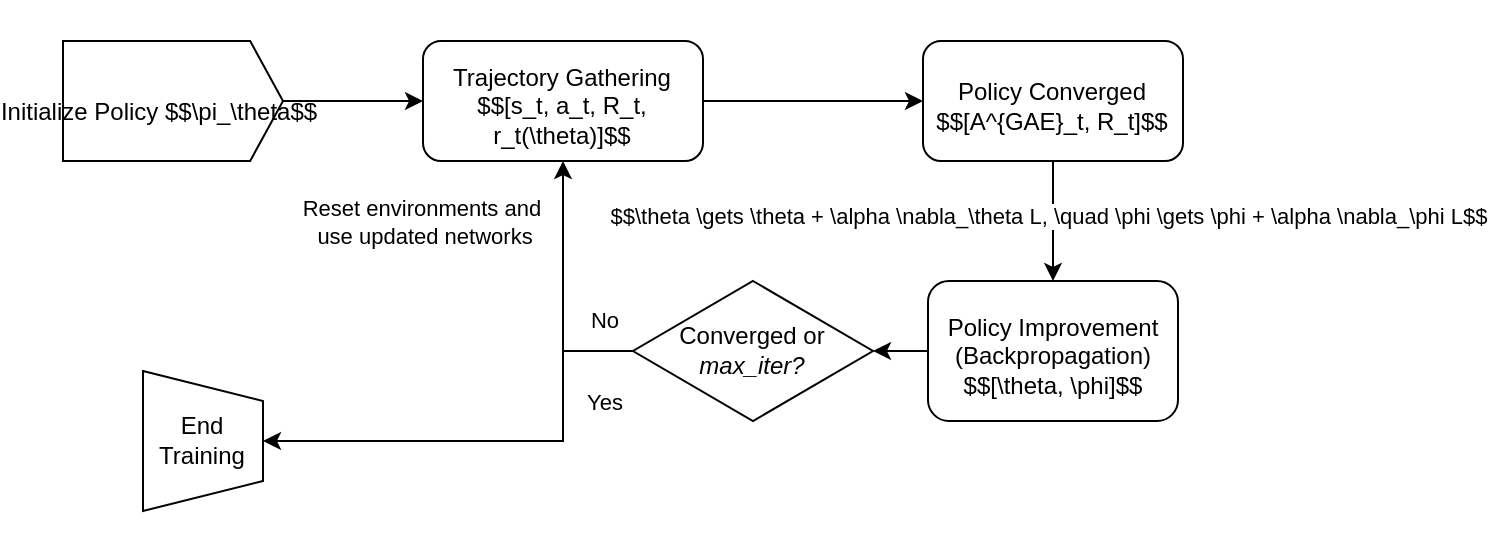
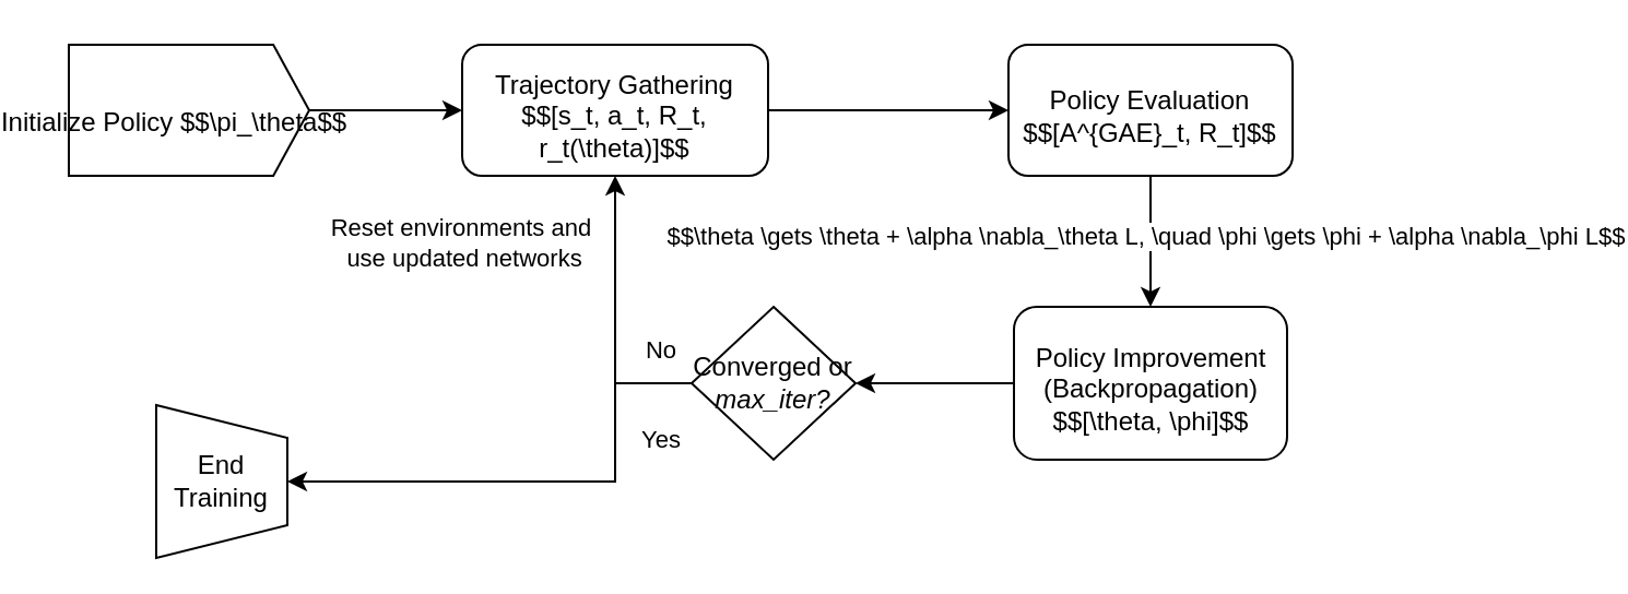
- <mxCell id="8" value="Policy Converged&lt;div&gt;$$[A^{GAE}_t, R_t]$$&lt;/div&gt;" style="rounded=1;whiteSpace=wrap;html=1;spacingTop=5;" parent="1" vertex="1"><mxGeometry x="450" y="20" width="130" height="60" as="geometry" /></mxCell>
+ <mxCell id="8" value="Policy Evaluation&lt;div&gt;$$[A^{GAE}_t, R_t]$$&lt;/div&gt;" style="rounded=1;whiteSpace=wrap;html=1;spacingTop=5;" parent="1" vertex="1"><mxGeometry x="450" y="20" width="130" height="60" as="geometry" /></mxCell>
- <mxCell id="14" value="Converged or &lt;i&gt;max_iter?&lt;/i&gt;" style="rhombus;whiteSpace=wrap;html=1;" vertex="1" parent="1"><mxGeometry x="305" y="140" width="120" height="70" as="geometry" /></mxCell>
+ <mxCell id="14" value="Converged or &lt;i&gt;max_iter?&lt;/i&gt;" style="rhombus;whiteSpace=wrap;html=1;" vertex="1" parent="1"><mxGeometry x="305" y="140" width="75" height="70" as="geometry" /></mxCell>
